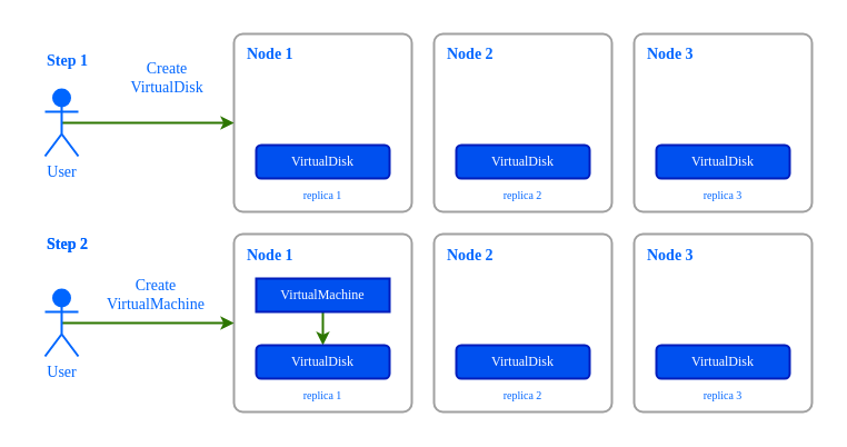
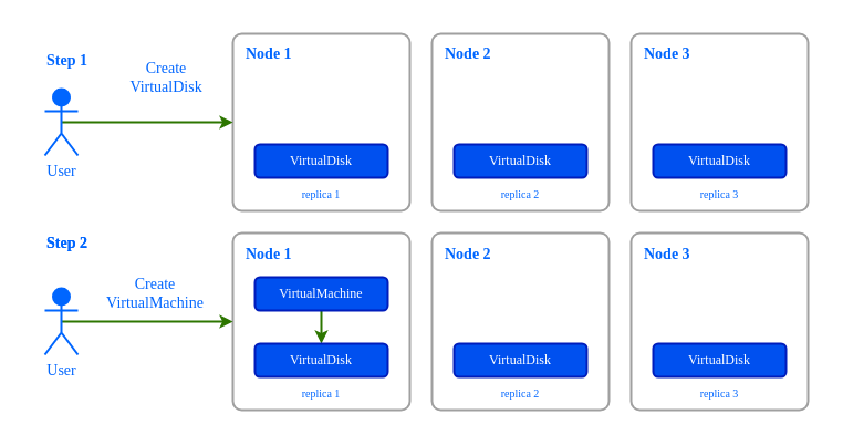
- <mxCell id="22" value="VirtualMachine" style="whiteSpace=wrap;html=1;strokeColor=#001DBC;strokeWidth=2;fontFamily=JetBrains Mono;fontSource=https%3A%2F%2Ffonts.googleapis.com%2Fcss%3Ffamily%3DJetBrains%2BMono;fontSize=12;fontColor=#ffffff;fillColor=#0050ef;rounded=0;" parent="1" vertex="1"><mxGeometry x="230" y="250" width="120" height="30" as="geometry" /></mxCell>
+ <mxCell id="22" value="VirtualMachine" style="rounded=1;whiteSpace=wrap;html=1;strokeColor=#001DBC;strokeWidth=2;fontFamily=JetBrains Mono;fontSource=https%3A%2F%2Ffonts.googleapis.com%2Fcss%3Ffamily%3DJetBrains%2BMono;fontSize=12;fontColor=#ffffff;fillColor=#0050ef;" parent="1" vertex="1"><mxGeometry x="230" y="250" width="120" height="30" as="geometry" /></mxCell>
